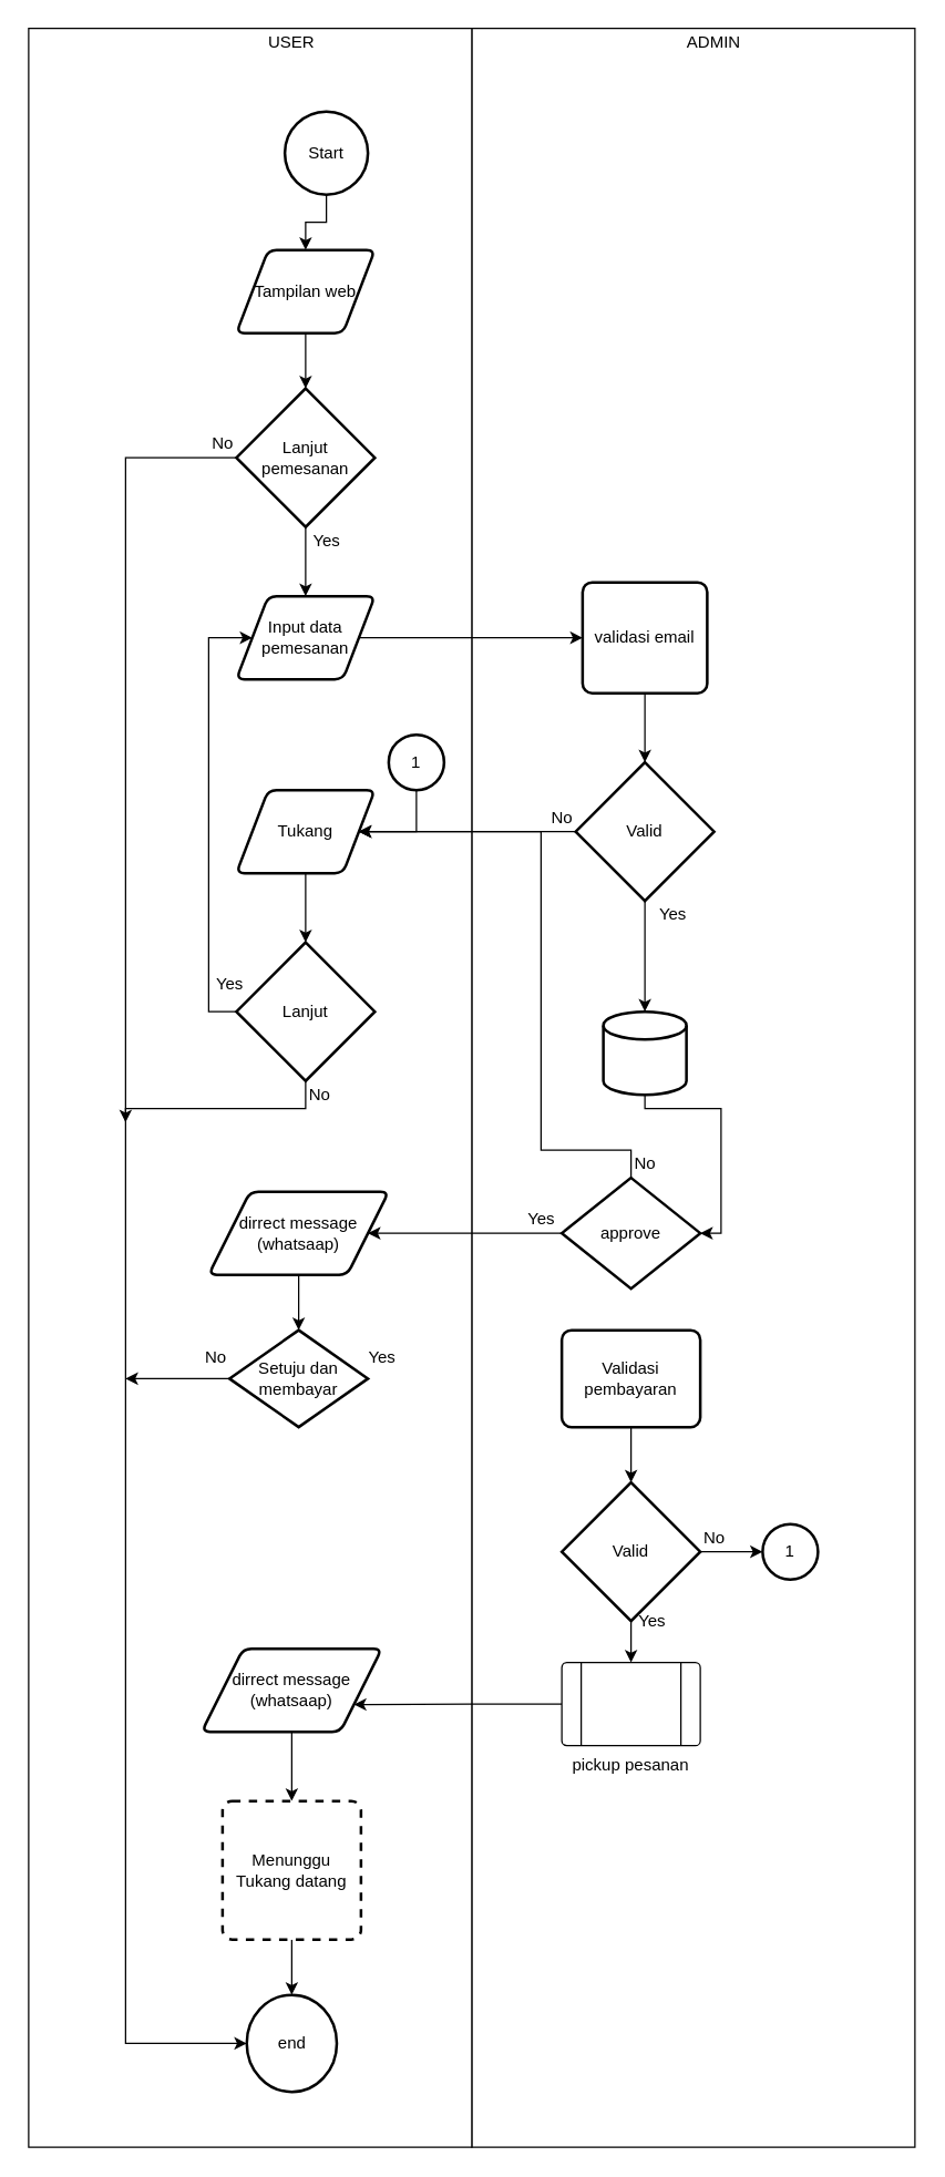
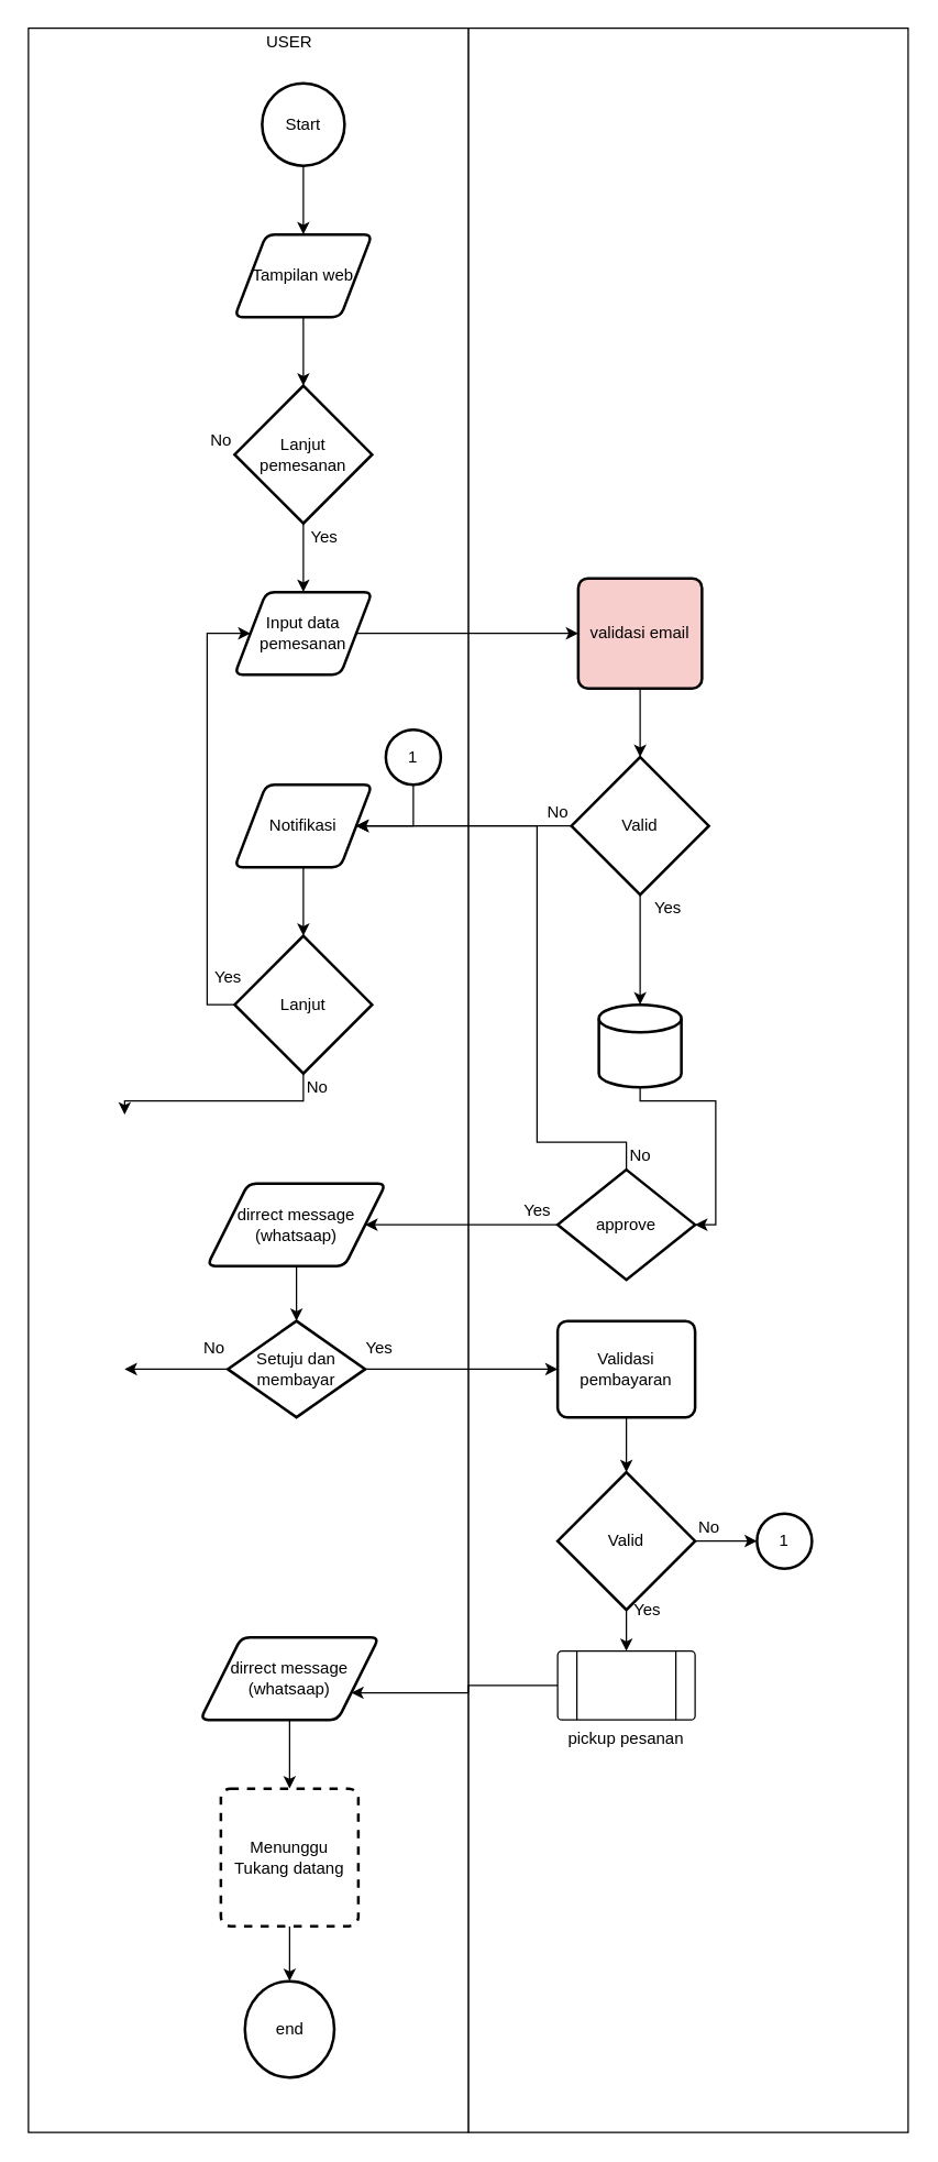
- <mxCell id="61" value="ADMIN" style="text;html=1;strokeColor=none;fillColor=none;align=center;verticalAlign=middle;whiteSpace=wrap;rounded=0;" parent="1" vertex="1"><mxGeometry x="495" y="20" width="40" height="20" as="geometry" /></mxCell>
- <mxCell id="5" value="Start" style="strokeWidth=2;html=1;shape=mxgraph.flowchart.start_2;whiteSpace=wrap;" parent="1" vertex="1"><mxGeometry x="205" y="80" width="60" height="60" as="geometry" /></mxCell>
+ <mxCell id="5" value="Start" style="strokeWidth=2;html=1;shape=mxgraph.flowchart.start_2;whiteSpace=wrap;" parent="1" vertex="1"><mxGeometry x="190" y="60" width="60" height="60" as="geometry" /></mxCell>
- <mxCell id="7" value="Tampilan web" style="shape=parallelogram;html=1;strokeWidth=2;perimeter=parallelogramPerimeter;whiteSpace=wrap;rounded=1;arcSize=12;size=0.23;" parent="1" vertex="1"><mxGeometry x="170" y="180" width="100" height="60" as="geometry" /></mxCell>
+ <mxCell id="7" value="Tampilan web" style="shape=parallelogram;html=1;strokeWidth=2;perimeter=parallelogramPerimeter;whiteSpace=wrap;rounded=1;arcSize=12;size=0.23;" parent="1" vertex="1"><mxGeometry x="170" y="170" width="100" height="60" as="geometry" /></mxCell>
- <mxCell id="14" value="validasi email" style="rounded=1;whiteSpace=wrap;html=1;absoluteArcSize=1;arcSize=14;strokeWidth=2;" parent="1" vertex="1"><mxGeometry x="420" y="420" width="90" height="80" as="geometry" /></mxCell>
+ <mxCell id="14" value="validasi email" style="rounded=1;whiteSpace=wrap;html=1;absoluteArcSize=1;arcSize=14;strokeWidth=2;fillColor=#f8cecc;" parent="1" vertex="1"><mxGeometry x="420" y="420" width="90" height="80" as="geometry" /></mxCell>
- <mxCell id="43" value="Tukang" style="shape=parallelogram;html=1;strokeWidth=2;perimeter=parallelogramPerimeter;whiteSpace=wrap;rounded=1;arcSize=12;size=0.23;" parent="1" vertex="1"><mxGeometry x="170" y="570" width="100" height="60" as="geometry" /></mxCell>
+ <mxCell id="43" value="Notifikasi" style="shape=parallelogram;html=1;strokeWidth=2;perimeter=parallelogramPerimeter;whiteSpace=wrap;rounded=1;arcSize=12;size=0.23;" parent="1" vertex="1"><mxGeometry x="170" y="570" width="100" height="60" as="geometry" /></mxCell>
+ <mxCell id="22" style="edgeStyle=orthogonalEdgeStyle;rounded=0;orthogonalLoop=1;jettySize=auto;html=1;exitX=1;exitY=0.5;exitDx=0;exitDy=0;exitPerimeter=0;" parent="1" source="24" target="26" edge="1"><mxGeometry relative="1" as="geometry" /></mxCell>
- <mxCell id="9" style="edgeStyle=orthogonalEdgeStyle;rounded=0;orthogonalLoop=1;jettySize=auto;html=1;exitX=0;exitY=0.5;exitDx=0;exitDy=0;exitPerimeter=0;entryX=0;entryY=0.5;entryDx=0;entryDy=0;entryPerimeter=0;" parent="1" source="10" target="36" edge="1"><mxGeometry relative="1" as="geometry"><Array as="points"><mxPoint x="90" y="330" /><mxPoint x="90" y="1475" /></Array></mxGeometry></mxCell>
- <mxCell id="33" value="pickup pesanan" style="verticalLabelPosition=bottom;verticalAlign=top;html=1;shape=process;whiteSpace=wrap;rounded=1;size=0.14;arcSize=6;" parent="1" vertex="1"><mxGeometry x="405" y="1200" width="100" height="60" as="geometry" /></mxCell>
+ <mxCell id="33" value="pickup pesanan" style="verticalLabelPosition=bottom;verticalAlign=top;html=1;shape=process;whiteSpace=wrap;rounded=1;size=0.14;arcSize=6;" parent="1" vertex="1"><mxGeometry x="405" y="1200" width="100" height="50" as="geometry" /></mxCell>
